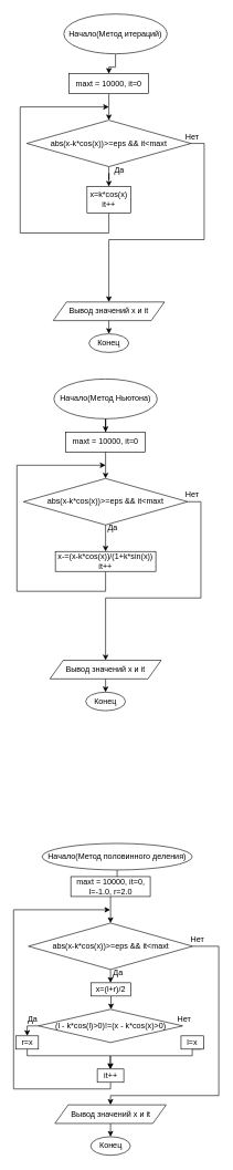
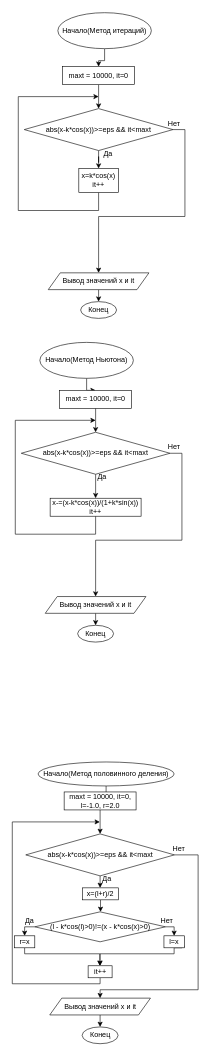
- <mxCell id="15" value="Начало(Метод Ньютона)" style="ellipse;whiteSpace=wrap;html=1;" vertex="1" parent="1"><mxGeometry x="81" y="570" width="156" height="60" as="geometry" /></mxCell>
+ <mxCell id="15" value="Начало(Метод Ньютона)" style="ellipse;whiteSpace=wrap;html=1;" vertex="1" parent="1"><mxGeometry x="66" y="570" width="156" height="60" as="geometry" /></mxCell>
+ <mxCell id="45" style="edgeStyle=orthogonalEdgeStyle;rounded=0;orthogonalLoop=1;jettySize=auto;html=1;exitX=1;exitY=0.5;exitDx=0;exitDy=0;entryX=0.5;entryY=0;entryDx=0;entryDy=0;" edge="1" parent="1" source="46" target="51"><mxGeometry relative="1" as="geometry" /></mxCell>
